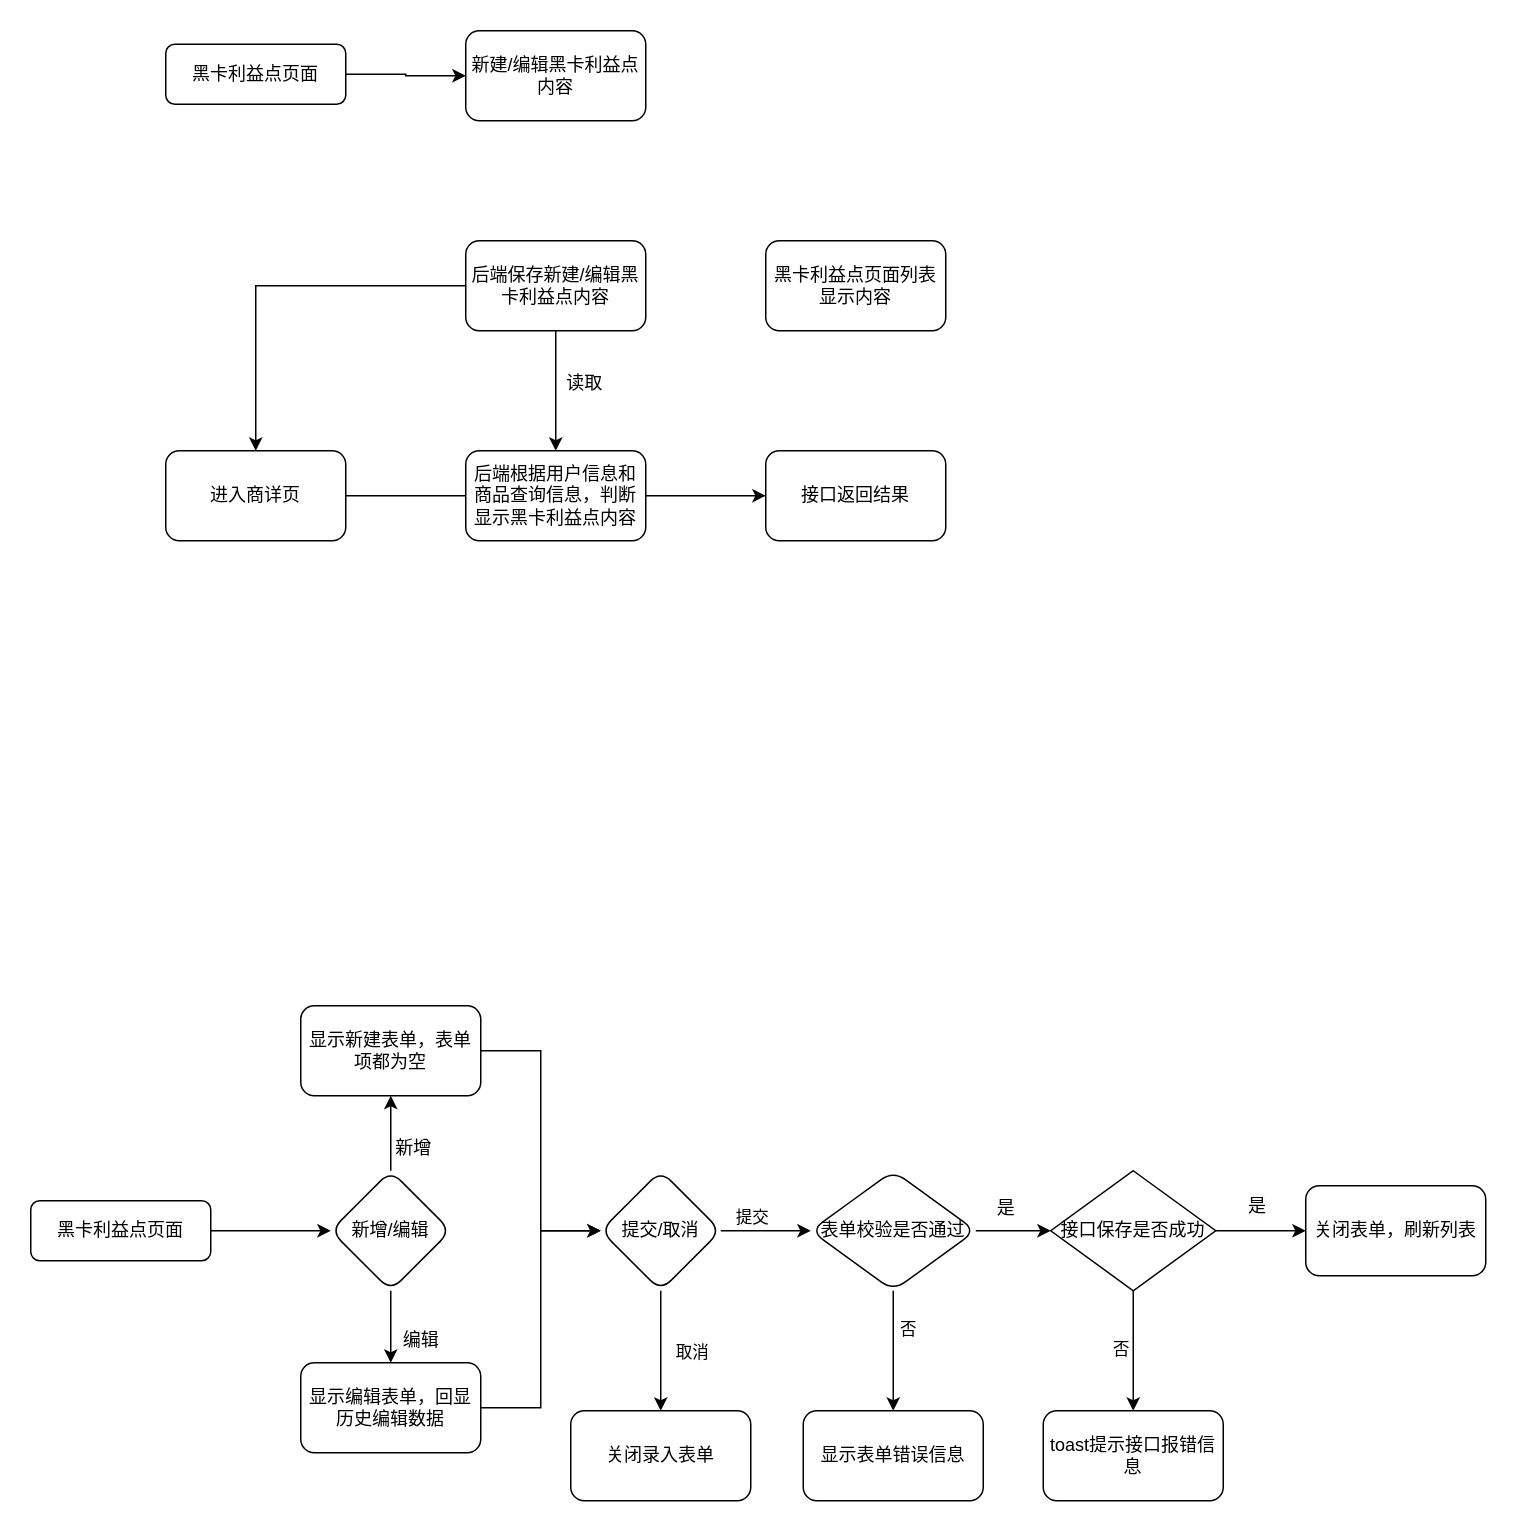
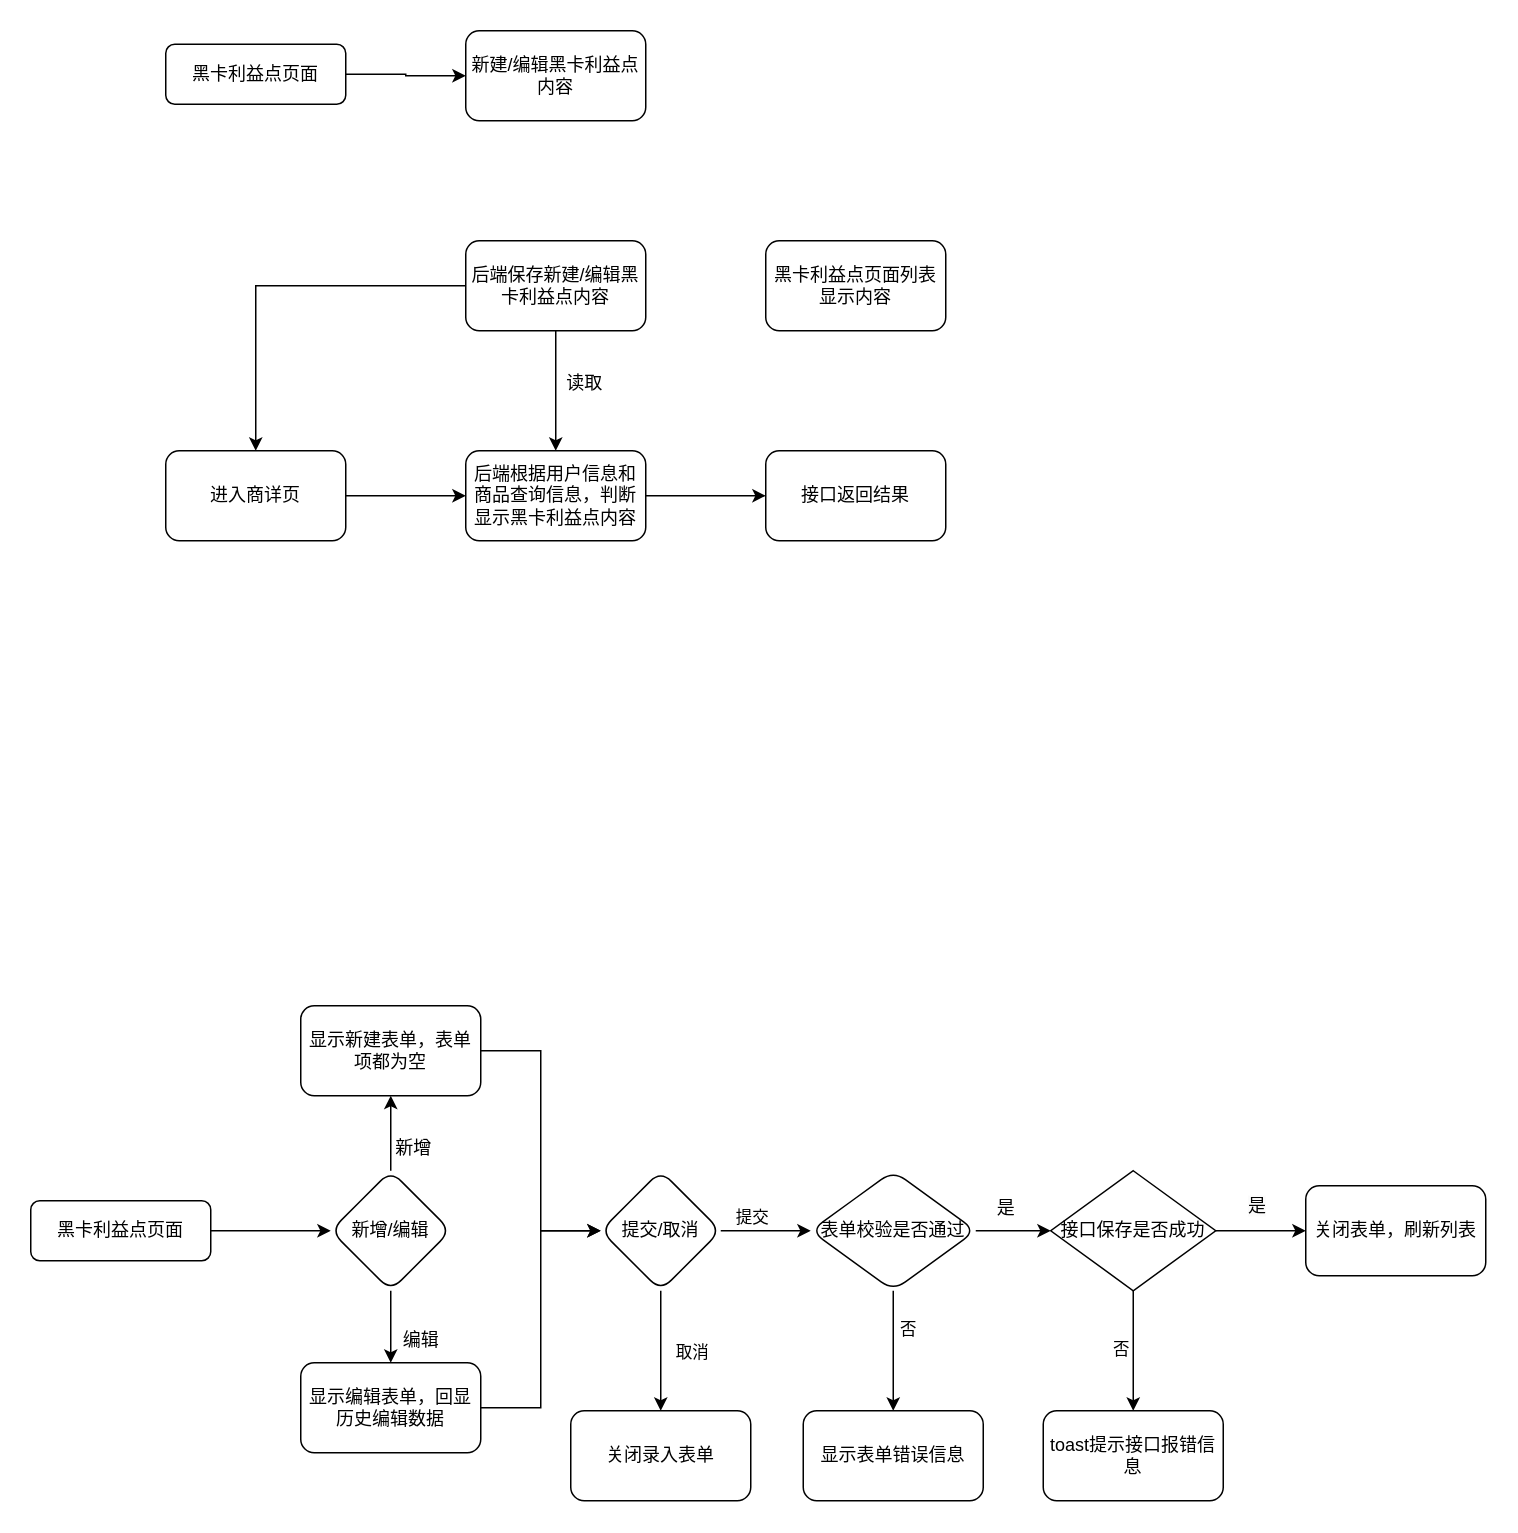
- <mxCell id="8" value="" style="edgeStyle=orthogonalEdgeStyle;rounded=0;orthogonalLoop=1;jettySize=auto;html=1;endArrow=none;" edge="1" parent="1" source="9" target="11"><mxGeometry relative="1" as="geometry" /></mxCell>
+ <mxCell id="8" value="" style="edgeStyle=orthogonalEdgeStyle;rounded=0;orthogonalLoop=1;jettySize=auto;html=1;" edge="1" parent="1" source="9" target="11"><mxGeometry relative="1" as="geometry" /></mxCell>
